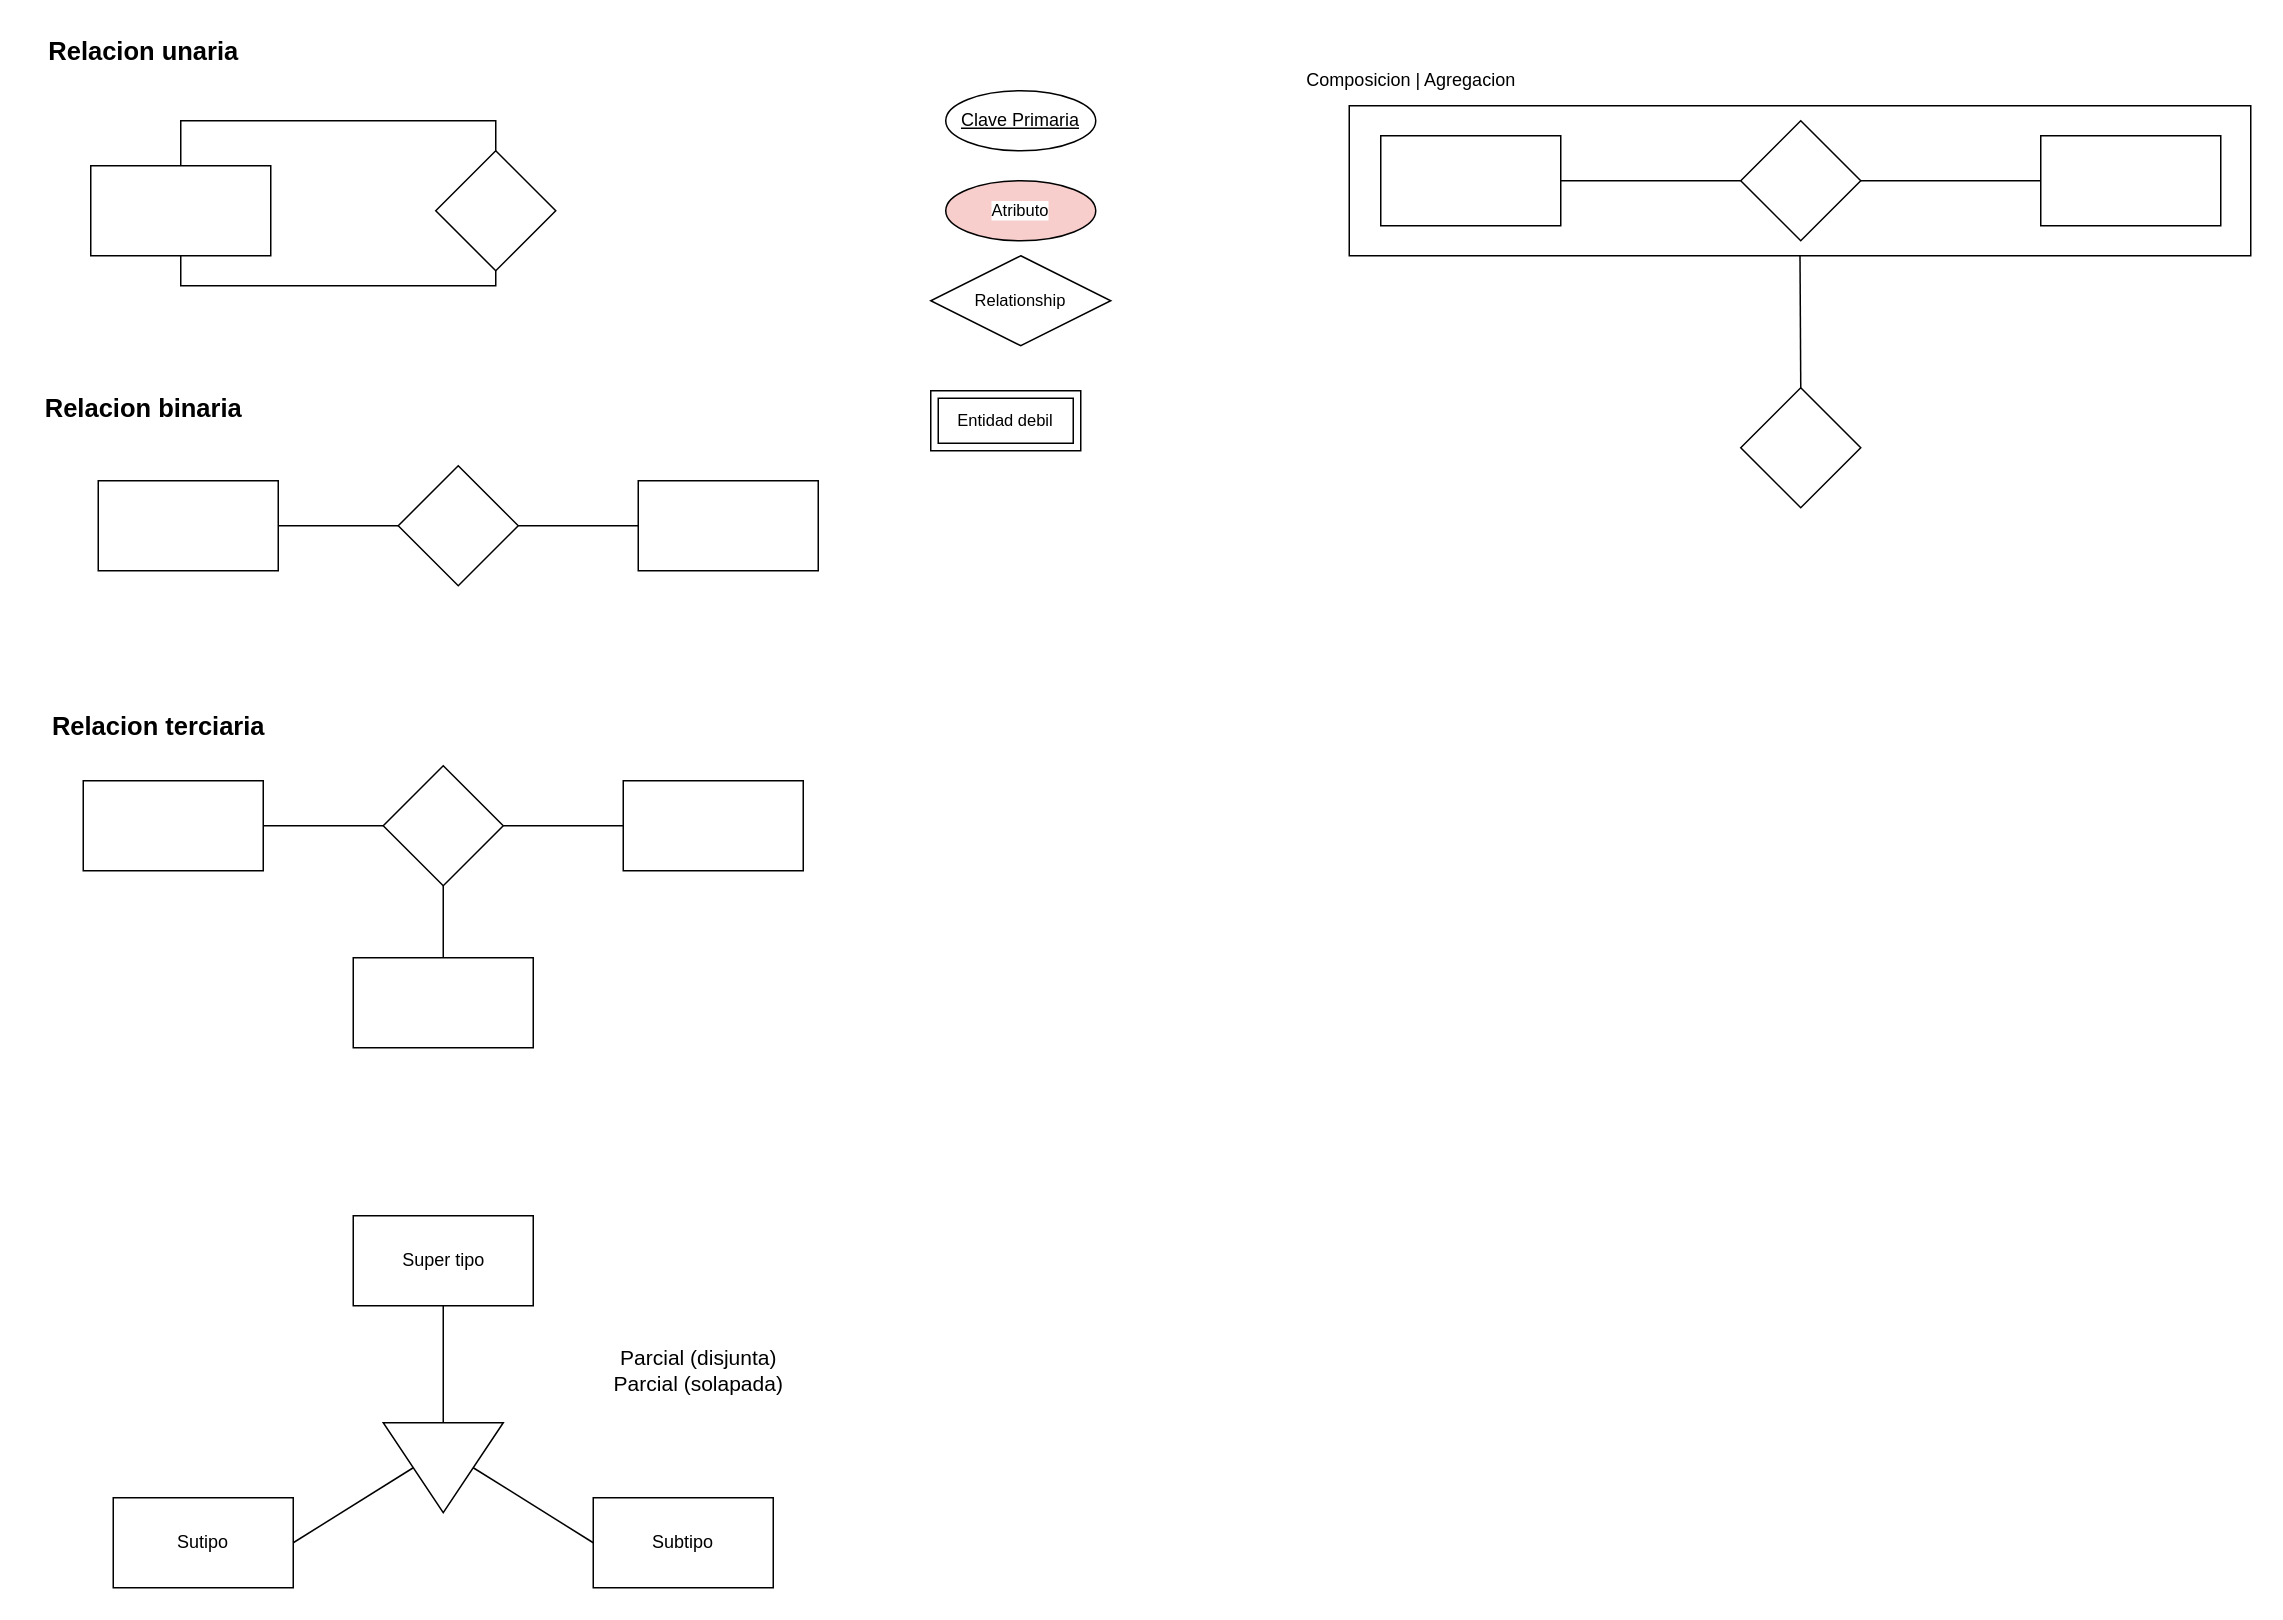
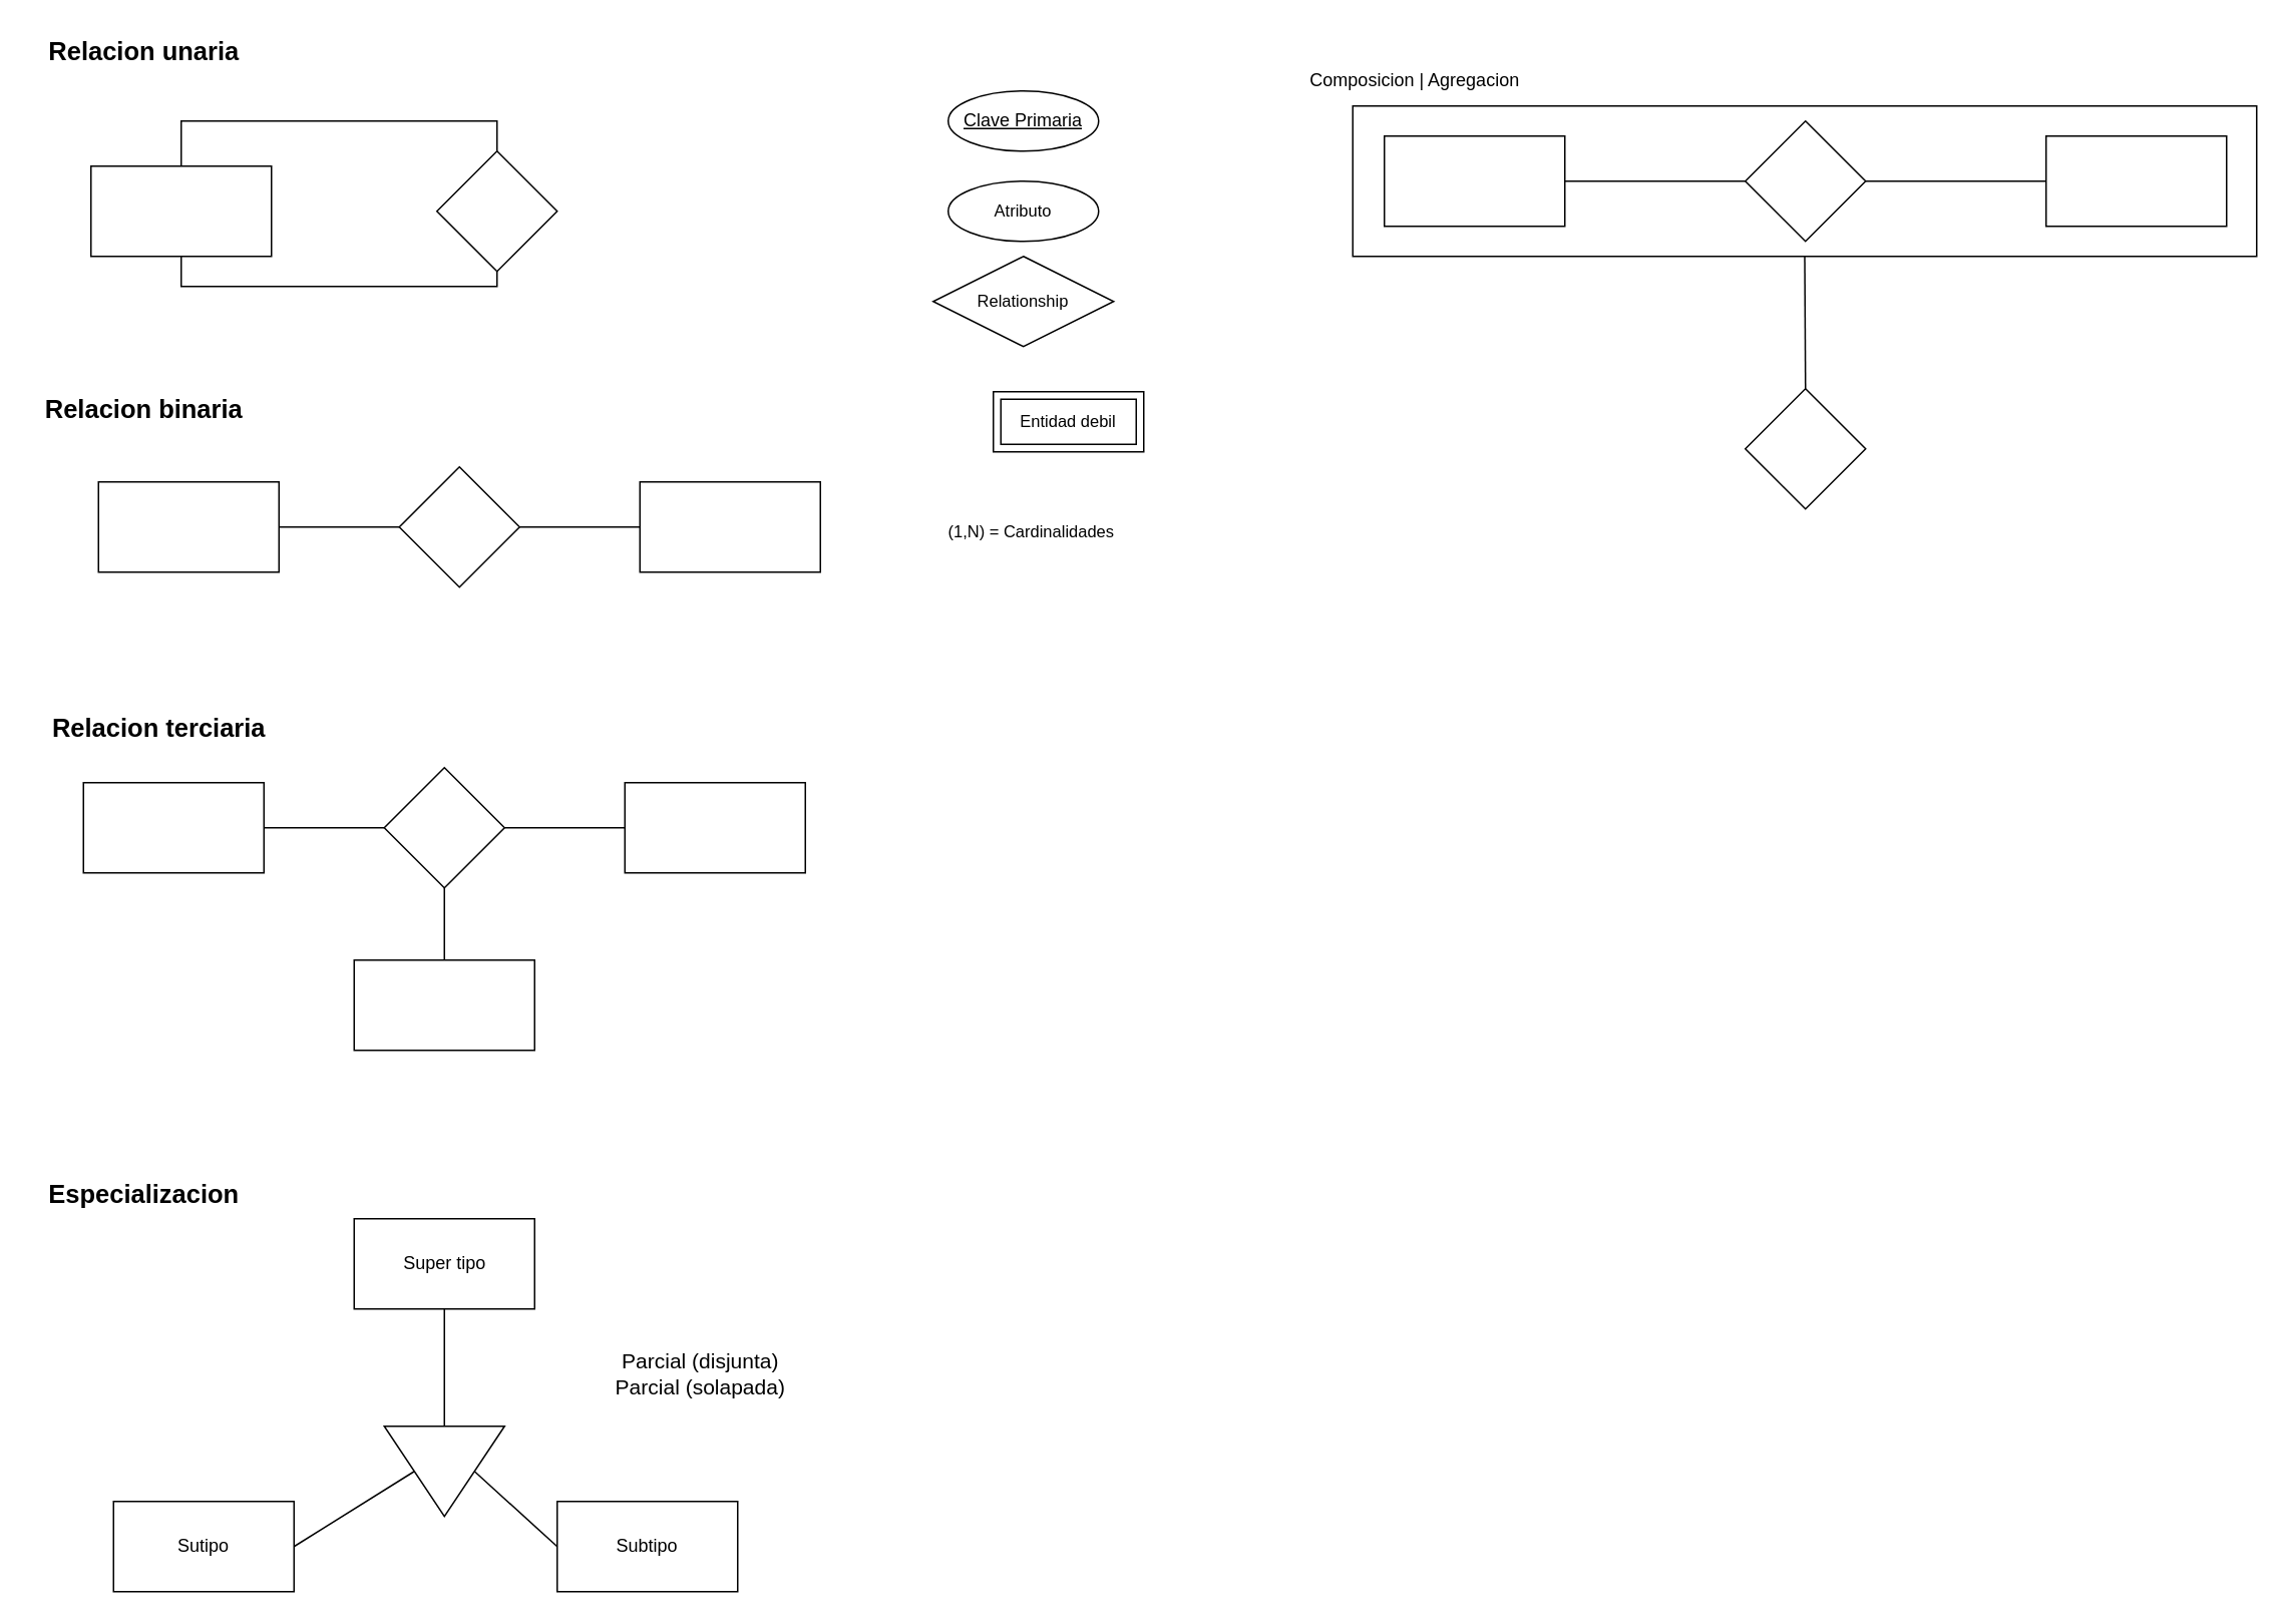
- <mxCell id="41" value="Atributo" style="ellipse;whiteSpace=wrap;html=1;align=center;fontFamily=Helvetica;fontSize=11;fontColor=default;labelBackgroundColor=default;fillColor=#f8cecc;" vertex="1" parent="1"><mxGeometry x="630" y="120" width="100" height="40" as="geometry" /></mxCell>
+ <mxCell id="41" value="Atributo" style="ellipse;whiteSpace=wrap;html=1;align=center;fontFamily=Helvetica;fontSize=11;fontColor=default;labelBackgroundColor=default;" vertex="1" parent="1"><mxGeometry x="630" y="120" width="100" height="40" as="geometry" /></mxCell>
- <mxCell id="44" value="Entidad debil" style="shape=ext;margin=3;double=1;whiteSpace=wrap;html=1;align=center;fontFamily=Helvetica;fontSize=11;fontColor=default;labelBackgroundColor=default;" vertex="1" parent="1"><mxGeometry x="620" y="260" width="100" height="40" as="geometry" /></mxCell>
+ <mxCell id="44" value="Entidad debil" style="shape=ext;margin=3;double=1;whiteSpace=wrap;html=1;align=center;fontFamily=Helvetica;fontSize=11;fontColor=default;labelBackgroundColor=default;" vertex="1" parent="1"><mxGeometry x="660" y="260" width="100" height="40" as="geometry" /></mxCell>
+ <mxCell id="43" value="(1,N) = Cardinalidades" style="text;html=1;align=center;verticalAlign=middle;resizable=0;points=[];autosize=1;strokeColor=none;fillColor=none;fontFamily=Helvetica;fontSize=11;fontColor=default;labelBackgroundColor=default;" vertex="1" parent="1"><mxGeometry x="620" y="338" width="130" height="30" as="geometry" /></mxCell>
+ <mxCell id="39" value="&lt;b&gt;&lt;font style=&quot;font-size: 17px;&quot;&gt;Especializacion&lt;/font&gt;&lt;/b&gt;" style="text;html=1;align=center;verticalAlign=middle;resizable=0;points=[];autosize=1;strokeColor=none;fillColor=none;fontFamily=Helvetica;fontSize=11;fontColor=default;labelBackgroundColor=default;" vertex="1" parent="1"><mxGeometry x="20" y="780" width="150" height="30" as="geometry" /></mxCell>
- <mxCell id="23" value="Subtipo" style="rounded=0;whiteSpace=wrap;html=1;" vertex="1" parent="1"><mxGeometry x="395" y="998" width="120" height="60" as="geometry" /></mxCell>
+ <mxCell id="23" value="Subtipo" style="rounded=0;whiteSpace=wrap;html=1;" vertex="1" parent="1"><mxGeometry x="370" y="998" width="120" height="60" as="geometry" /></mxCell>
